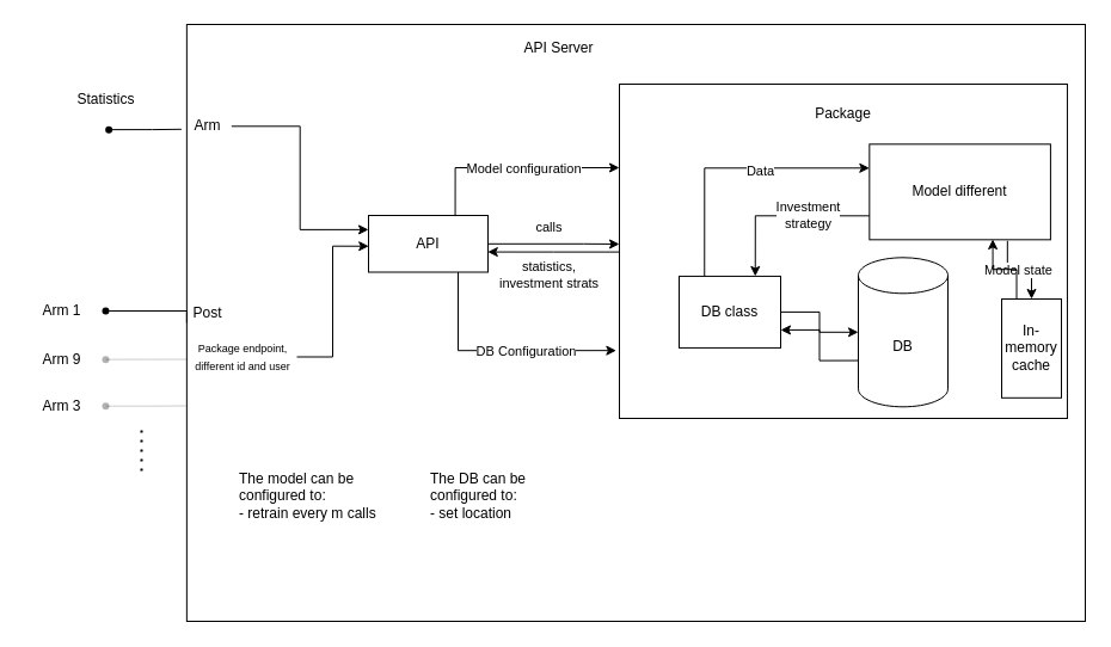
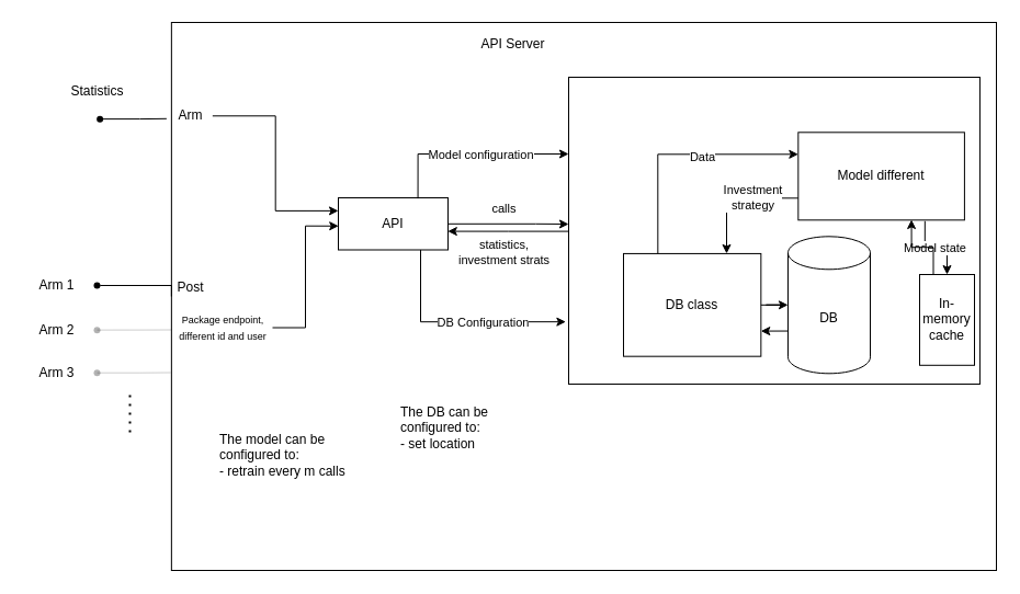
- <mxCell id="17" value="Package" style="text;html=1;align=center;verticalAlign=middle;resizable=0;points=[];autosize=1;strokeColor=none;fillColor=none;" parent="1" vertex="1"><mxGeometry x="670.484" y="80.002" width="70" height="30" as="geometry" /></mxCell>
- <mxCell id="41" value="DB class" style="rounded=0;whiteSpace=wrap;html=1;" parent="1" vertex="1"><mxGeometry x="568" y="230.93" width="85" height="60" as="geometry" /></mxCell>
+ <mxCell id="41" value="DB class" style="rounded=0;whiteSpace=wrap;html=1;" parent="1" vertex="1"><mxGeometry x="568" y="230.93" width="125.34" height="93.75" as="geometry" /></mxCell>
- <mxCell id="18" value="Arm 9" style="text;html=1;align=center;verticalAlign=middle;resizable=0;points=[];autosize=1;strokeColor=none;fillColor=none;" parent="1" vertex="1"><mxGeometry x="20.651" y="285.625" width="60" height="30" as="geometry" /></mxCell>
+ <mxCell id="18" value="Arm 2" style="text;html=1;align=center;verticalAlign=middle;resizable=0;points=[];autosize=1;strokeColor=none;fillColor=none;" parent="1" vertex="1"><mxGeometry x="20.651" y="285.625" width="60" height="30" as="geometry" /></mxCell>
- <mxCell id="48" value="The DB can be configured to:&lt;br&gt;- set location" style="text;html=1;strokeColor=none;fillColor=none;align=left;verticalAlign=middle;whiteSpace=wrap;rounded=0;" vertex="1" parent="1"><mxGeometry x="358" y="400" width="129.66" height="30" as="geometry" /></mxCell>
+ <mxCell id="48" value="The DB can be configured to:&lt;br&gt;- set location" style="text;html=1;strokeColor=none;fillColor=none;align=left;verticalAlign=middle;whiteSpace=wrap;rounded=0;" vertex="1" parent="1"><mxGeometry x="363" y="375" width="129.66" height="30" as="geometry" /></mxCell>
